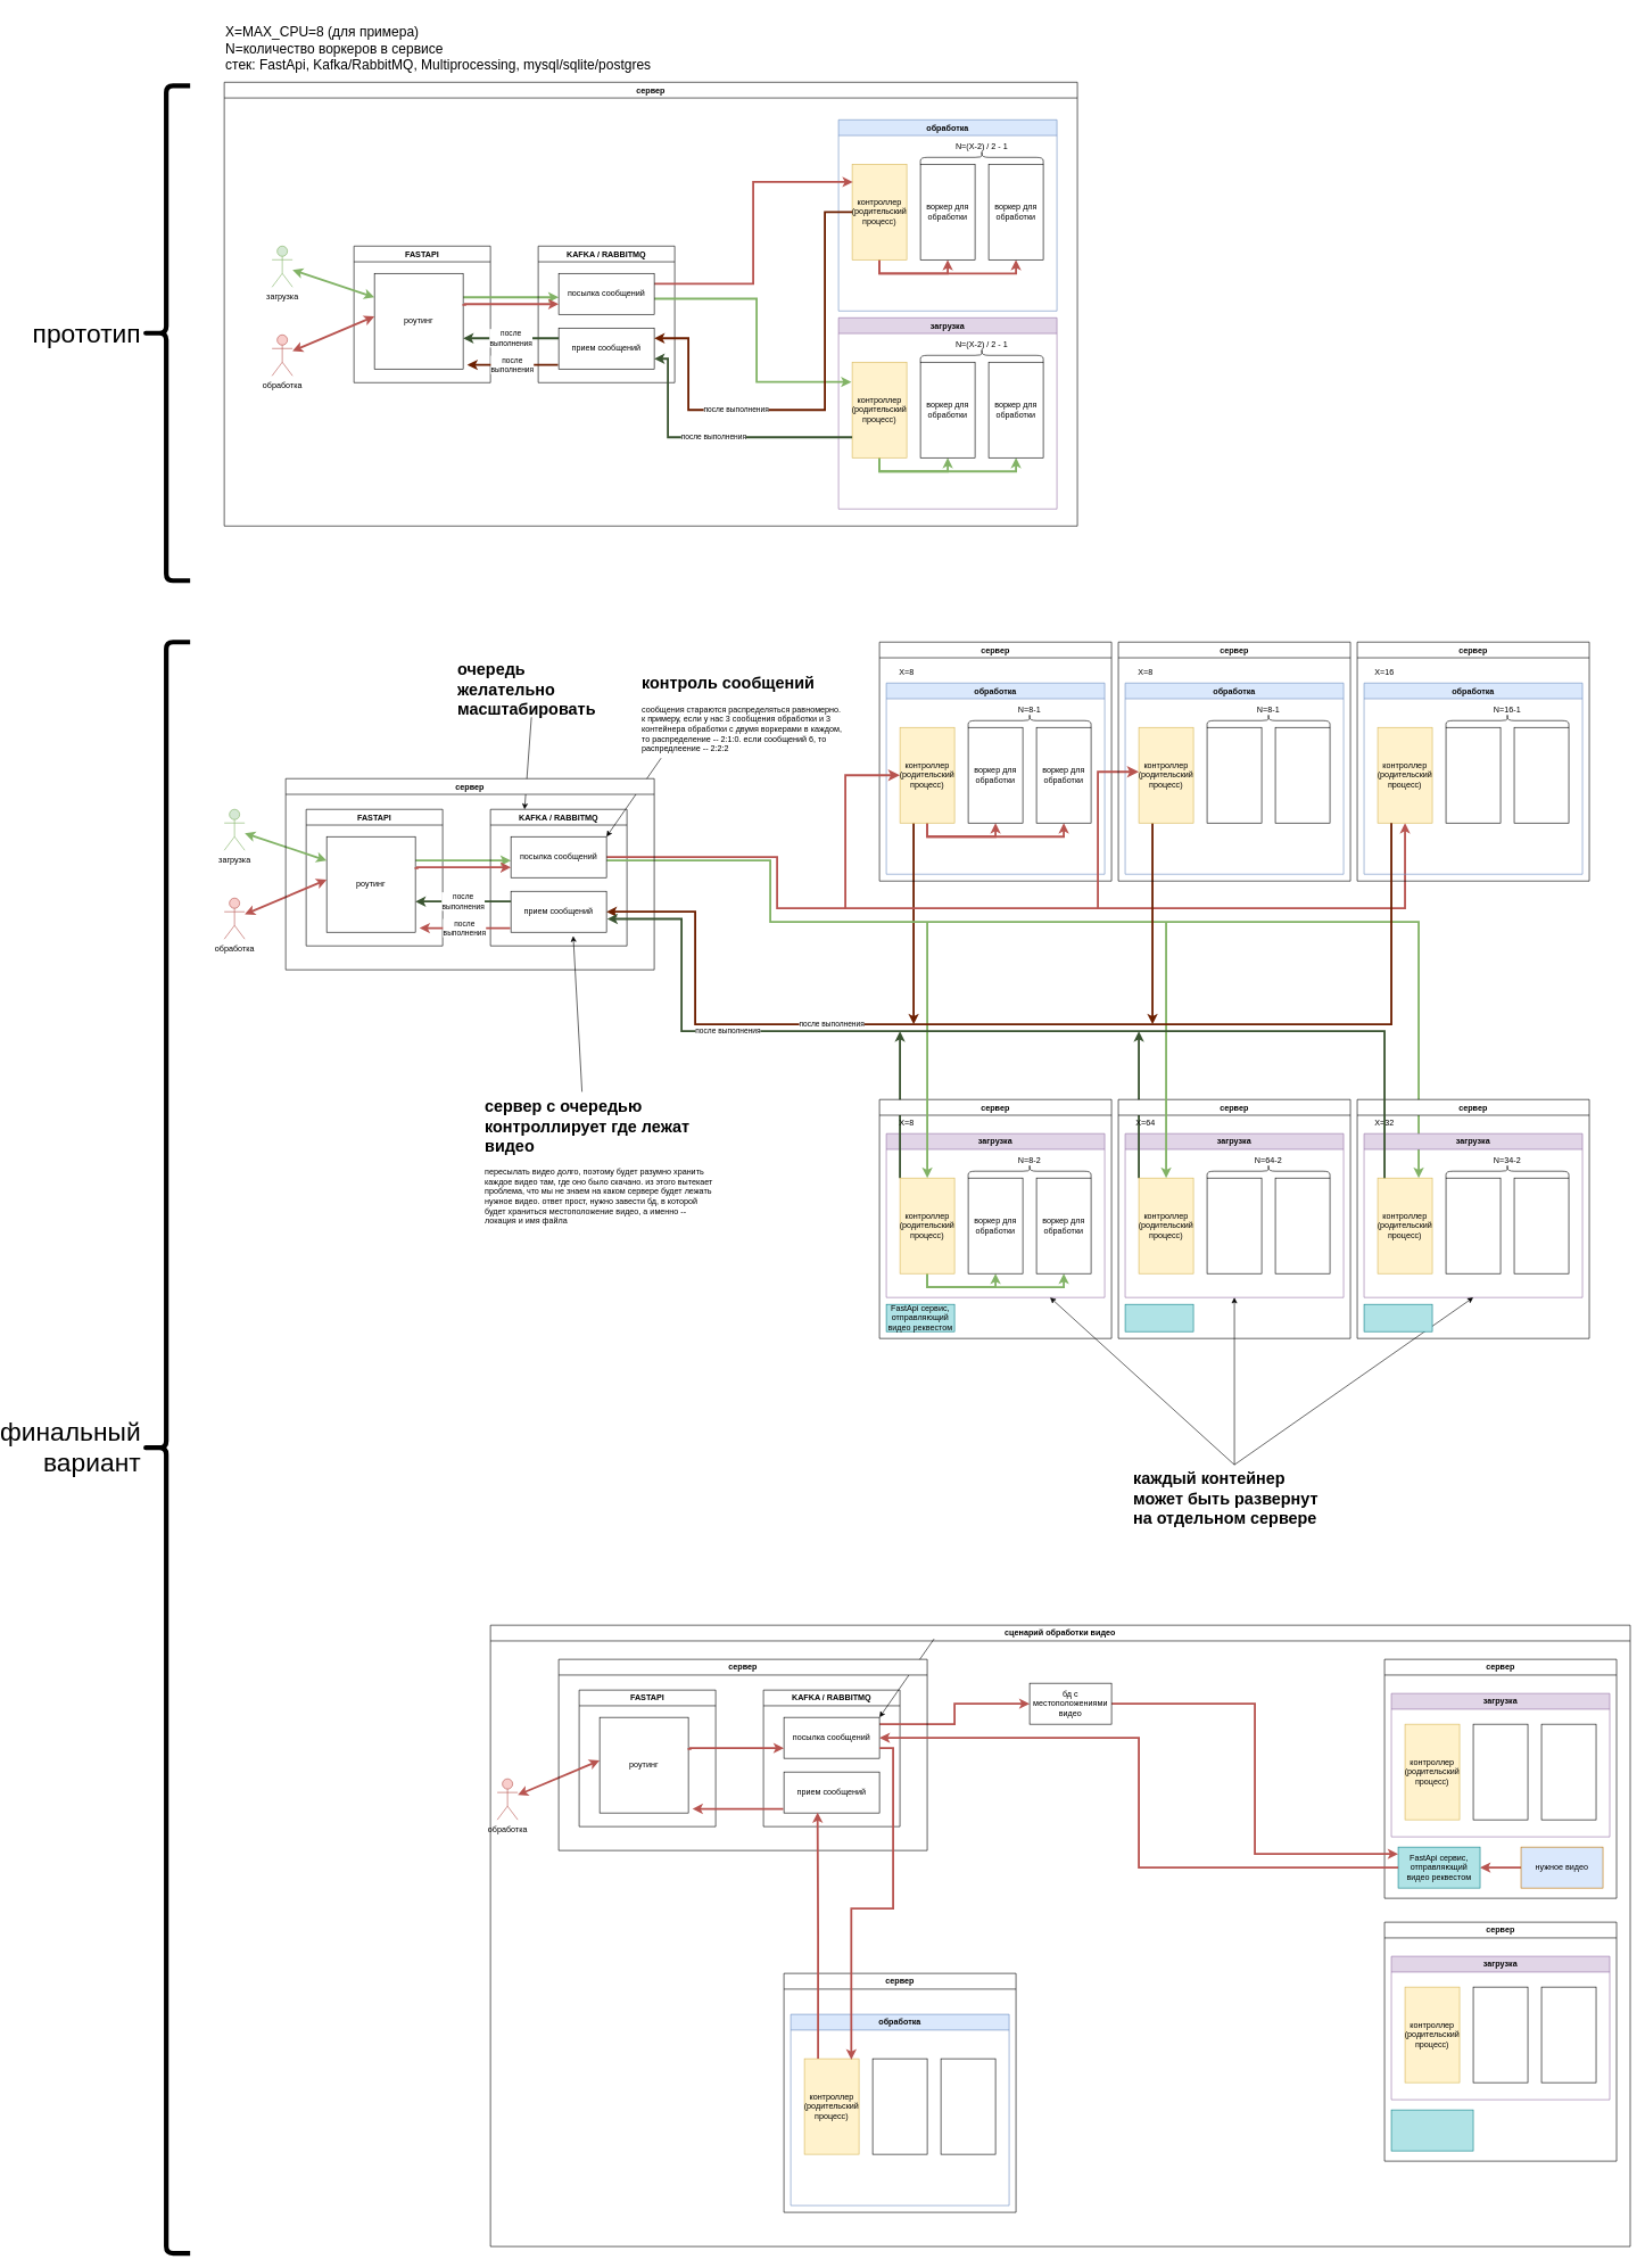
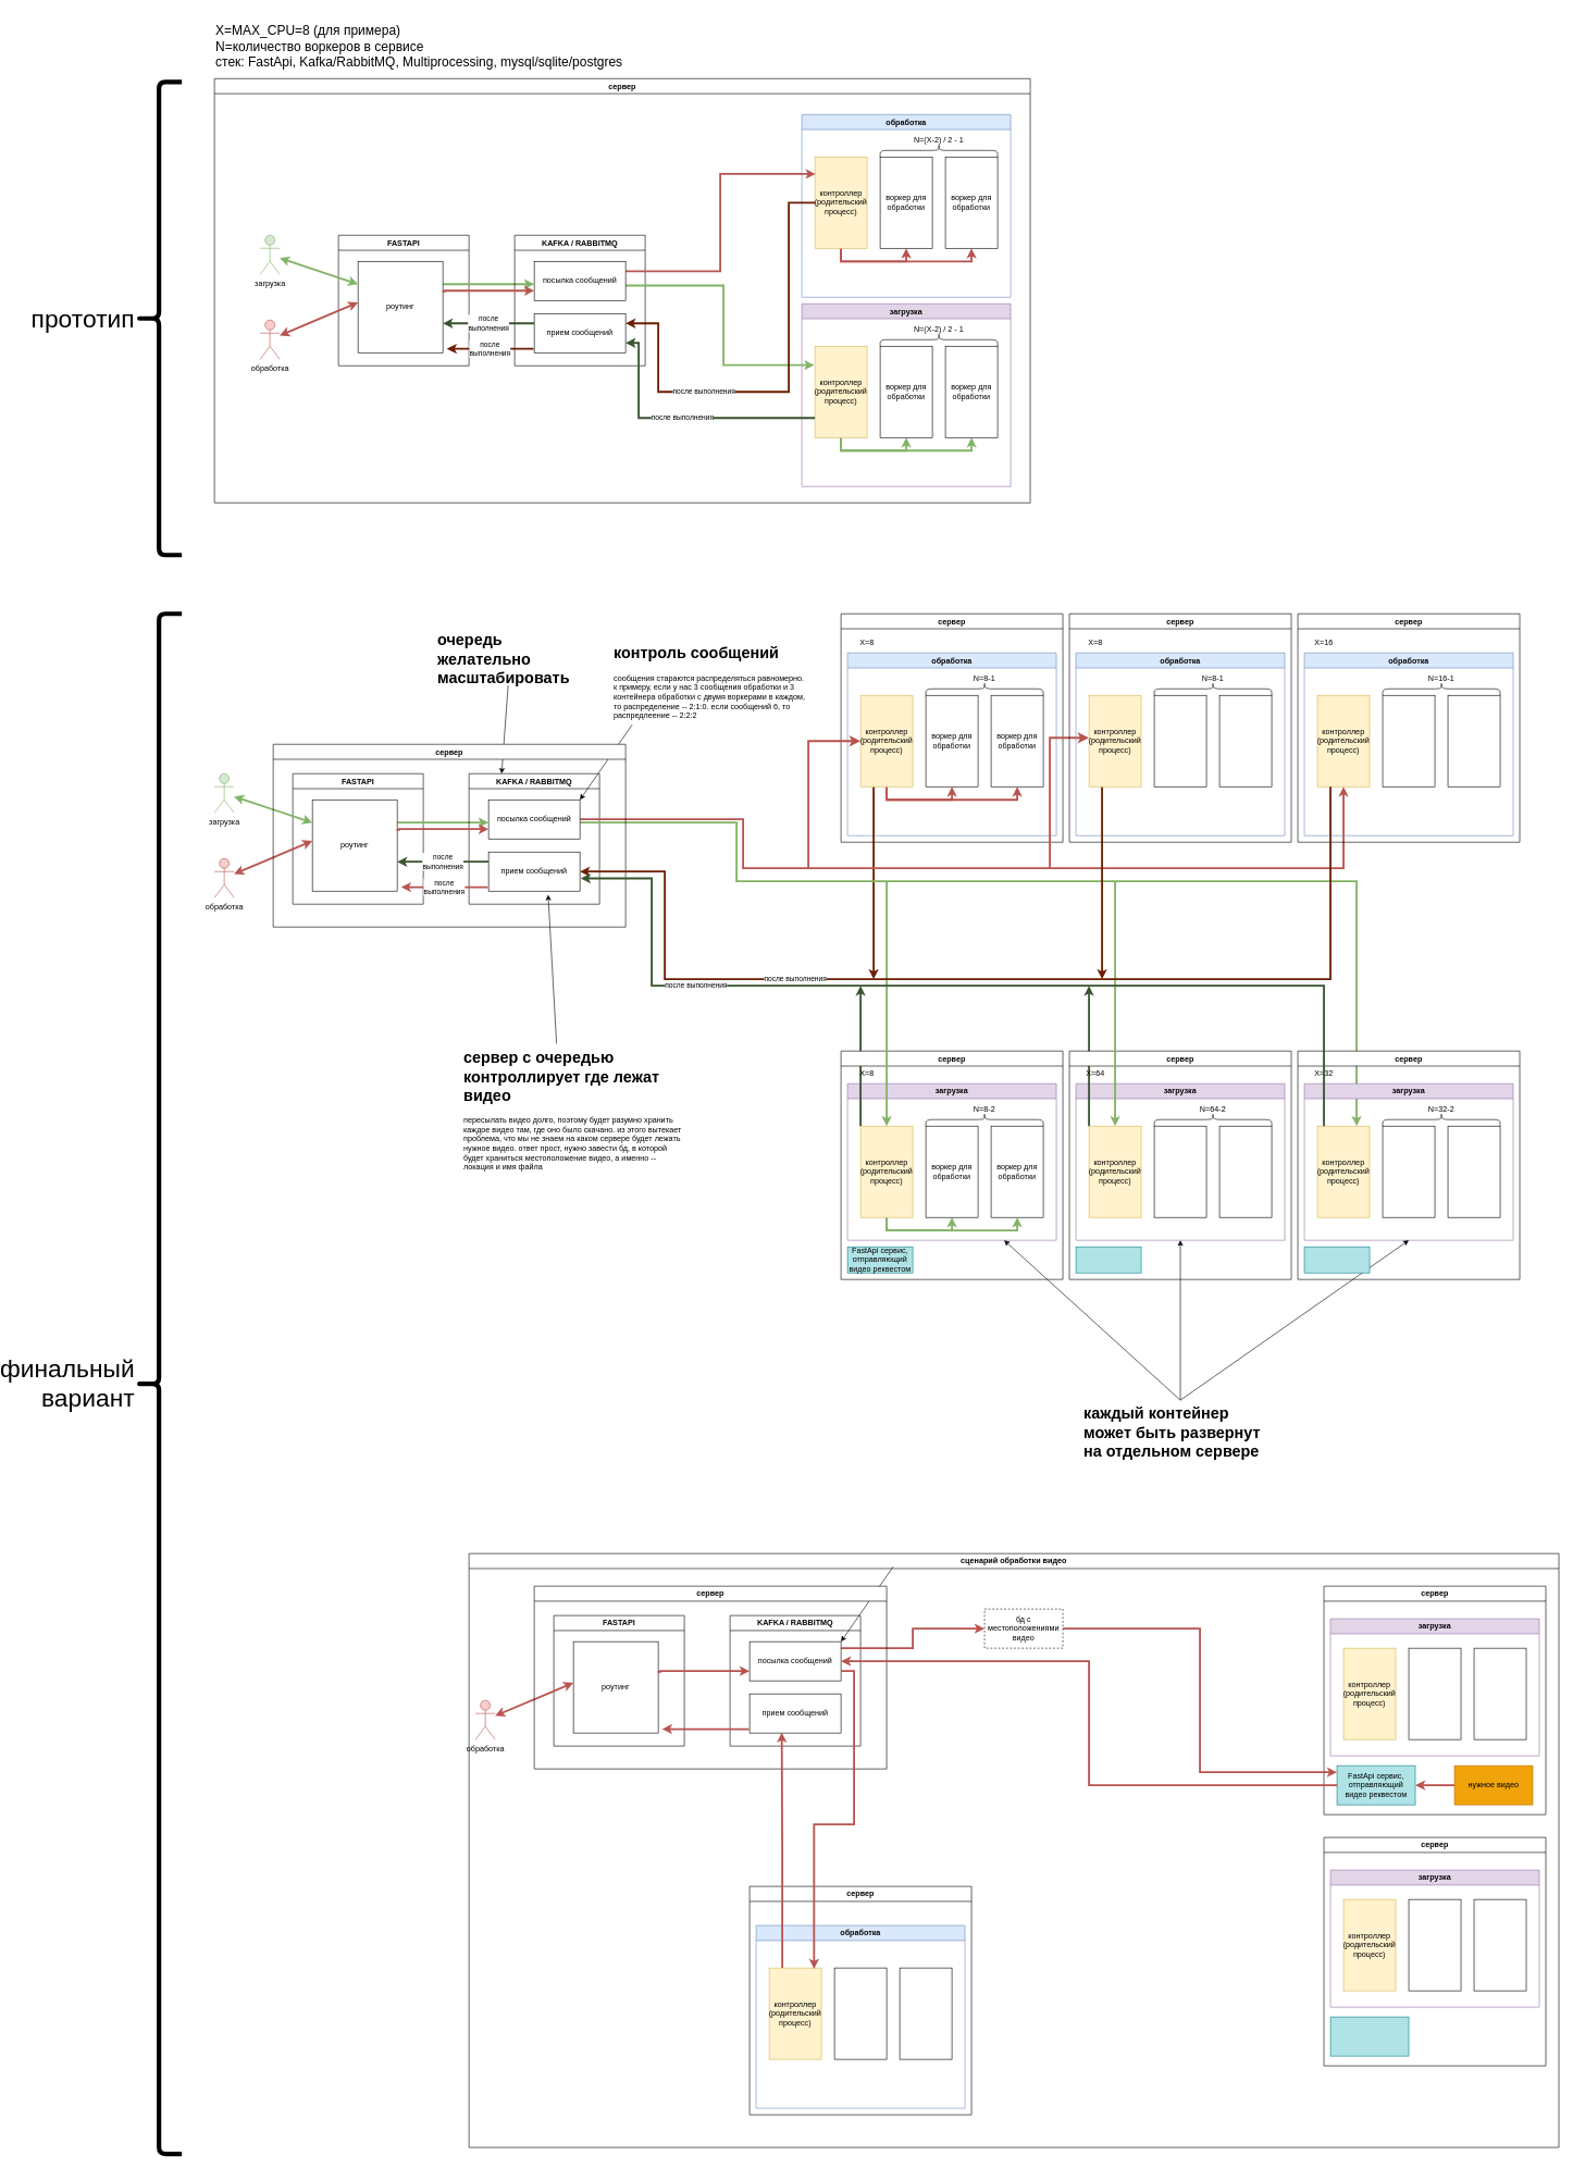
- <mxCell id="81" value="N=34-2" style="text;html=1;align=center;verticalAlign=middle;whiteSpace=wrap;rounded=0;" vertex="1" parent="76"><mxGeometry x="160" y="25" width="100" height="30" as="geometry" /></mxCell>
+ <mxCell id="81" value="N=32-2" style="text;html=1;align=center;verticalAlign=middle;whiteSpace=wrap;rounded=0;" vertex="1" parent="76"><mxGeometry x="160" y="25" width="100" height="30" as="geometry" /></mxCell>
- <mxCell id="161" value="бд с местоположениями видео" style="rounded=0;whiteSpace=wrap;html=1;" vertex="1" parent="128"><mxGeometry x="790" y="85" width="120" height="60" as="geometry" /></mxCell>
+ <mxCell id="161" value="бд с местоположениями видео" style="rounded=0;whiteSpace=wrap;html=1;dashed=1;" vertex="1" parent="128"><mxGeometry x="790" y="85" width="120" height="60" as="geometry" /></mxCell>
- <mxCell id="158" value="нужное видео" style="rounded=0;whiteSpace=wrap;html=1;fillColor=#dae8fc;fontColor=#000000;strokeColor=#BD7000;" vertex="1" parent="153"><mxGeometry x="200" y="275" width="120" height="60" as="geometry" /></mxCell>
+ <mxCell id="158" value="нужное видео" style="rounded=0;whiteSpace=wrap;html=1;fillColor=#f0a30a;fontColor=#000000;strokeColor=#BD7000;" vertex="1" parent="153"><mxGeometry x="200" y="275" width="120" height="60" as="geometry" /></mxCell>
